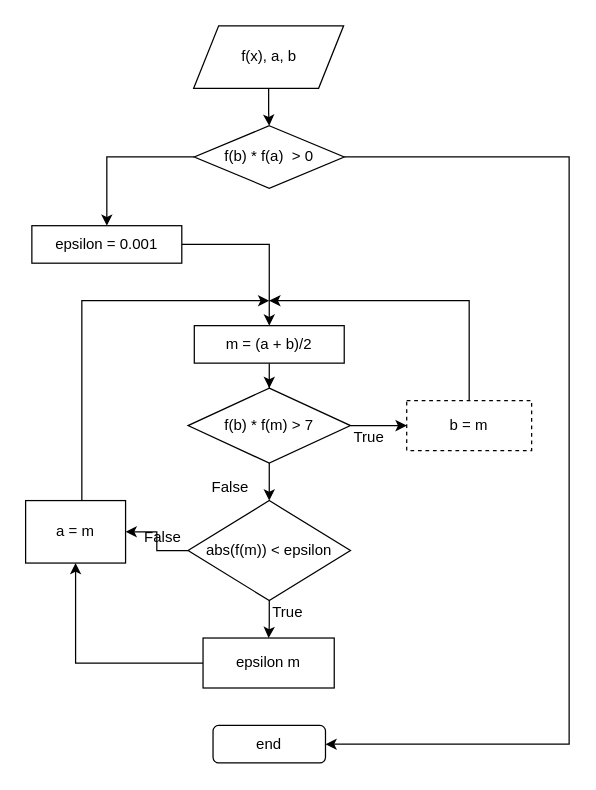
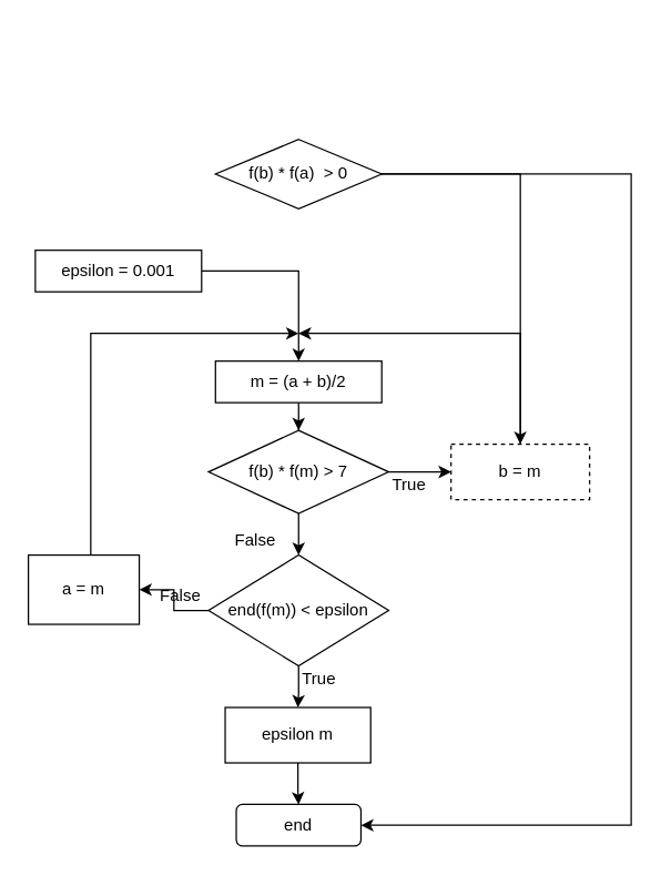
- <mxCell id="3" value="f(x), a, b" style="shape=parallelogram;perimeter=parallelogramPerimeter;whiteSpace=wrap;html=1;fixedSize=1;" parent="1" vertex="1"><mxGeometry x="154.5" y="20" width="120" height="50" as="geometry" /></mxCell>
- <mxCell id="2" style="edgeStyle=orthogonalEdgeStyle;rounded=0;orthogonalLoop=1;jettySize=auto;html=1;entryX=0.5;entryY=0;entryDx=0;entryDy=0;" parent="1" source="3" target="27" edge="1"><mxGeometry relative="1" as="geometry" /></mxCell>
- <mxCell id="25" style="edgeStyle=orthogonalEdgeStyle;rounded=0;orthogonalLoop=1;jettySize=auto;html=1;entryX=0.5;entryY=0;entryDx=0;entryDy=0;" parent="1" source="27" target="5" edge="1"><mxGeometry relative="1" as="geometry" /></mxCell>
+ <mxCell id="25" style="edgeStyle=orthogonalEdgeStyle;rounded=0;orthogonalLoop=1;jettySize=auto;html=1;" parent="1" source="27" target="12" edge="1"><mxGeometry relative="1" as="geometry" /></mxCell>
- <mxCell id="15" value="abs(f(m)) &amp;lt; epsilon" style="rhombus;whiteSpace=wrap;html=1;" parent="1" vertex="1"><mxGeometry x="150" y="400" width="130" height="80" as="geometry" /></mxCell>
+ <mxCell id="15" value="end(f(m)) &amp;lt; epsilon" style="rhombus;whiteSpace=wrap;html=1;" parent="1" vertex="1"><mxGeometry x="150" y="400" width="130" height="80" as="geometry" /></mxCell>
- <mxCell id="16" style="edgeStyle=orthogonalEdgeStyle;rounded=0;orthogonalLoop=1;jettySize=auto;html=1;" parent="1" source="17" target="20" edge="1"><mxGeometry relative="1" as="geometry" /></mxCell>
+ <mxCell id="16" style="edgeStyle=orthogonalEdgeStyle;rounded=0;orthogonalLoop=1;jettySize=auto;html=1;" parent="1" source="17" target="21" edge="1"><mxGeometry relative="1" as="geometry" /></mxCell>
